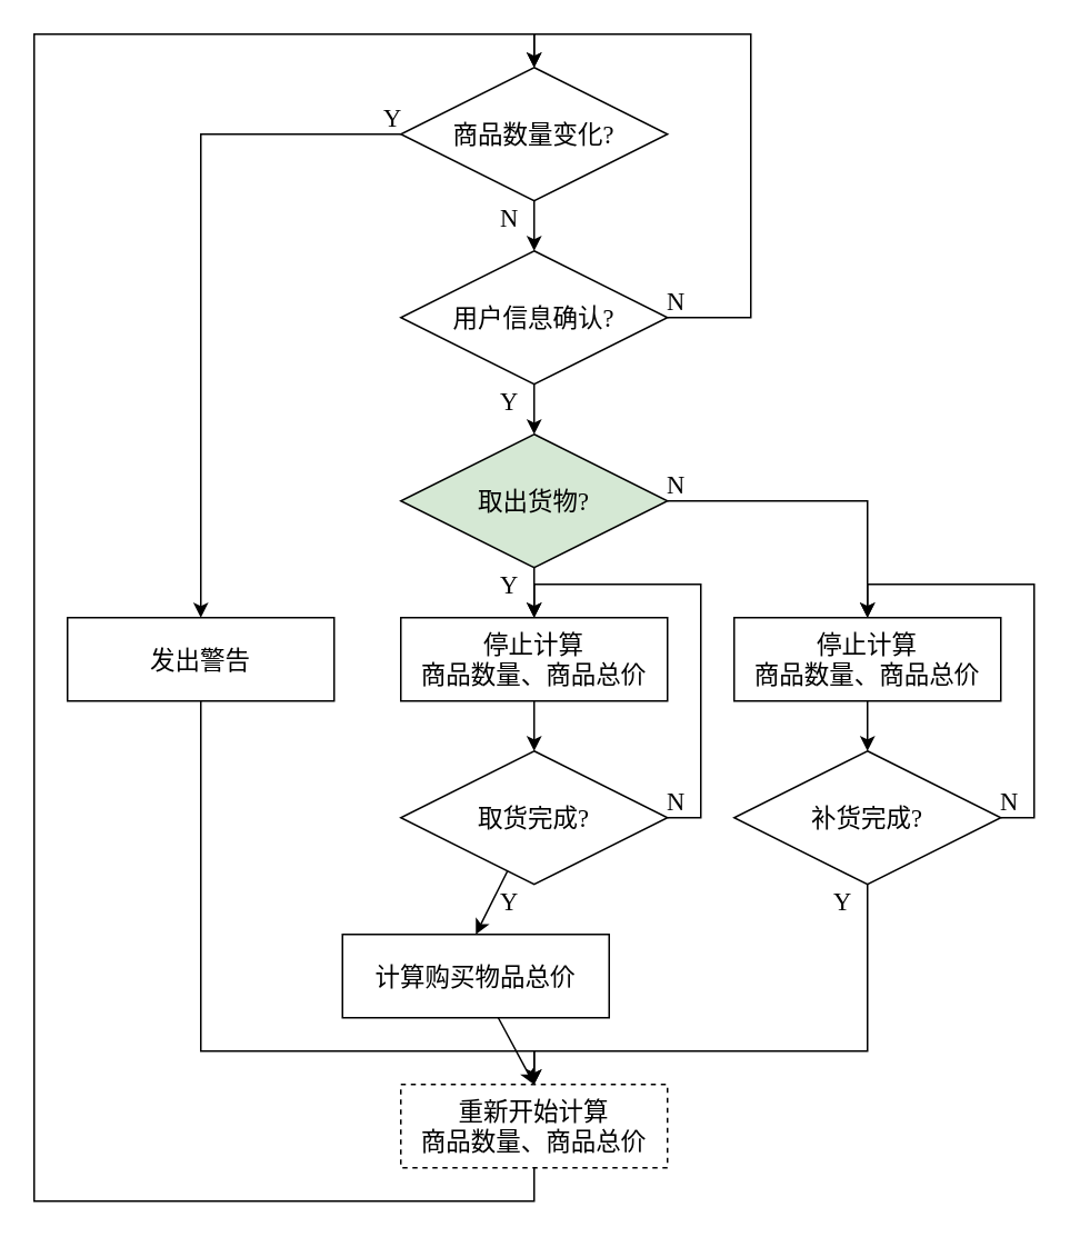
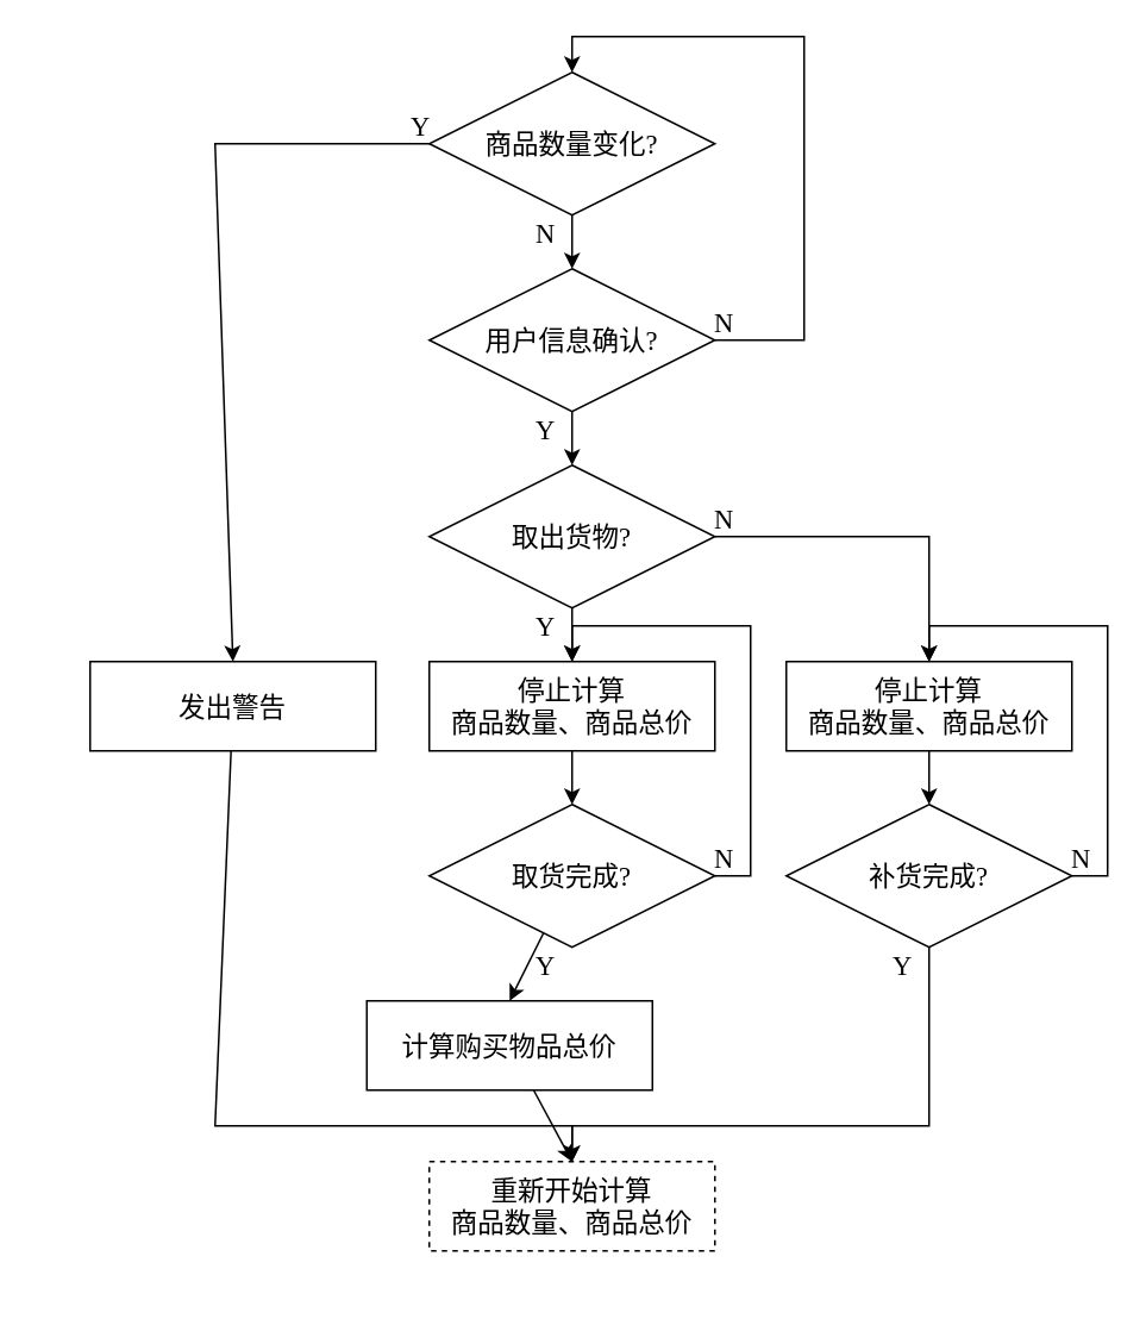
- <mxCell id="10" value="&lt;font style=&quot;font-size: 15px&quot; face=&quot;宋体&quot; data-font-src=&quot;https://fonts.googleapis.com/css?family=%E5%AE%8B%E4%BD%93&quot;&gt;取出货物?&lt;/font&gt;" style="rhombus;whiteSpace=wrap;html=1;fillColor=#d5e8d4;" vertex="1" parent="1"><mxGeometry x="240" y="260" width="160" height="80" as="geometry" /></mxCell>
+ <mxCell id="10" value="&lt;font style=&quot;font-size: 15px&quot; face=&quot;宋体&quot; data-font-src=&quot;https://fonts.googleapis.com/css?family=%E5%AE%8B%E4%BD%93&quot;&gt;取出货物?&lt;/font&gt;" style="rhombus;whiteSpace=wrap;html=1;" vertex="1" parent="1"><mxGeometry x="240" y="260" width="160" height="80" as="geometry" /></mxCell>
- <mxCell id="23" style="edgeStyle=none;rounded=0;html=1;entryX=0.5;entryY=0;entryDx=0;entryDy=0;fontFamily=宋体;fontSource=https%3A%2F%2Ffonts.googleapis.com%2Fcss%3Ffamily%3D%25E5%25AE%258B%25E4%25BD%2593;fontSize=15;" edge="1" parent="1" source="24" target="4"><mxGeometry relative="1" as="geometry"><Array as="points"><mxPoint x="320" y="720" /><mxPoint x="20" y="720" /><mxPoint x="20" y="390" /><mxPoint x="20" y="20" /><mxPoint x="320" y="20" /></Array></mxGeometry></mxCell>
- <mxCell id="26" value="发出警告" style="rounded=0;whiteSpace=wrap;html=1;fontFamily=宋体;fontSource=https%3A%2F%2Ffonts.googleapis.com%2Fcss%3Ffamily%3D%25E5%25AE%258B%25E4%25BD%2593;fontSize=15;" vertex="1" parent="1"><mxGeometry x="40" y="370" width="160" height="50" as="geometry" /></mxCell>
+ <mxCell id="26" value="发出警告" style="rounded=0;whiteSpace=wrap;html=1;fontFamily=宋体;fontSource=https%3A%2F%2Ffonts.googleapis.com%2Fcss%3Ffamily%3D%25E5%25AE%258B%25E4%25BD%2593;fontSize=15;" vertex="1" parent="1"><mxGeometry x="50" y="370" width="160" height="50" as="geometry" /></mxCell>
